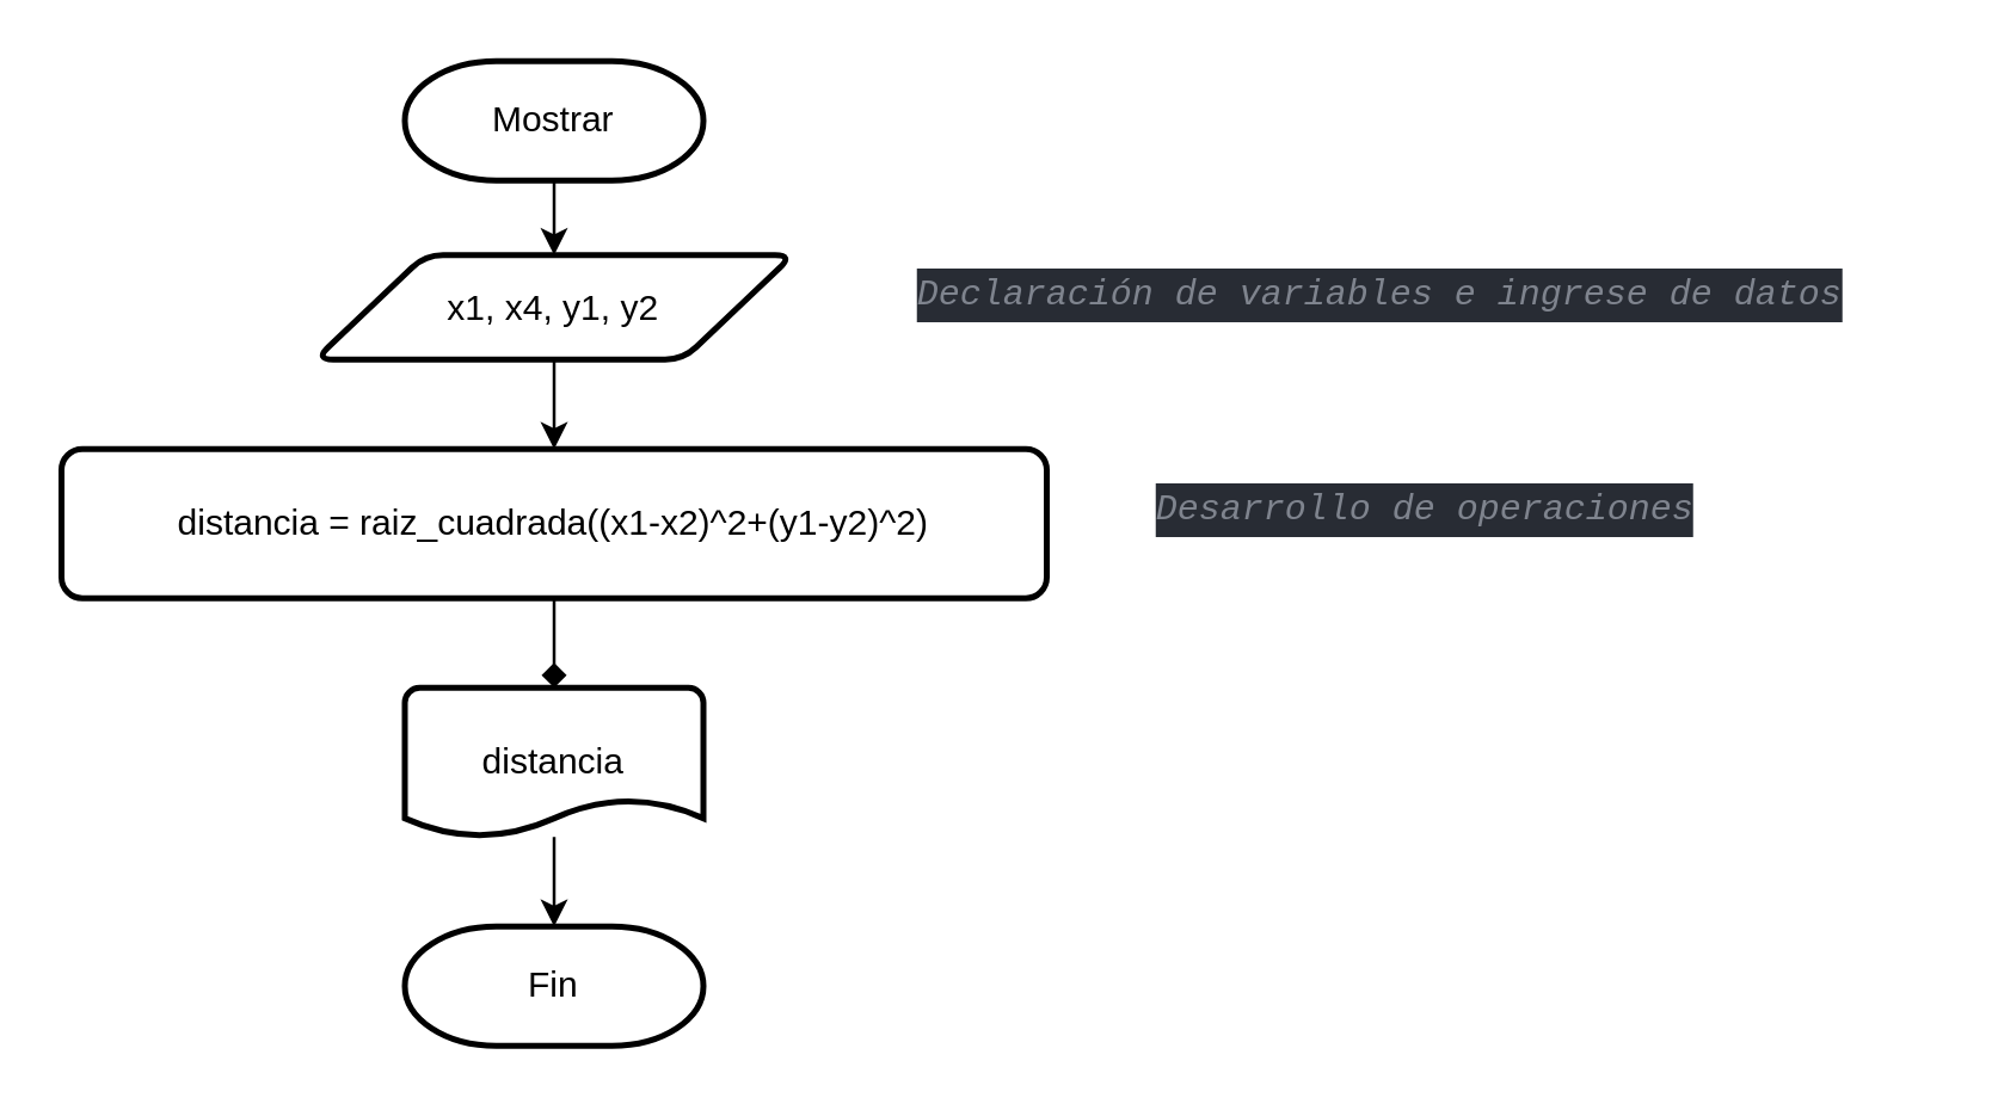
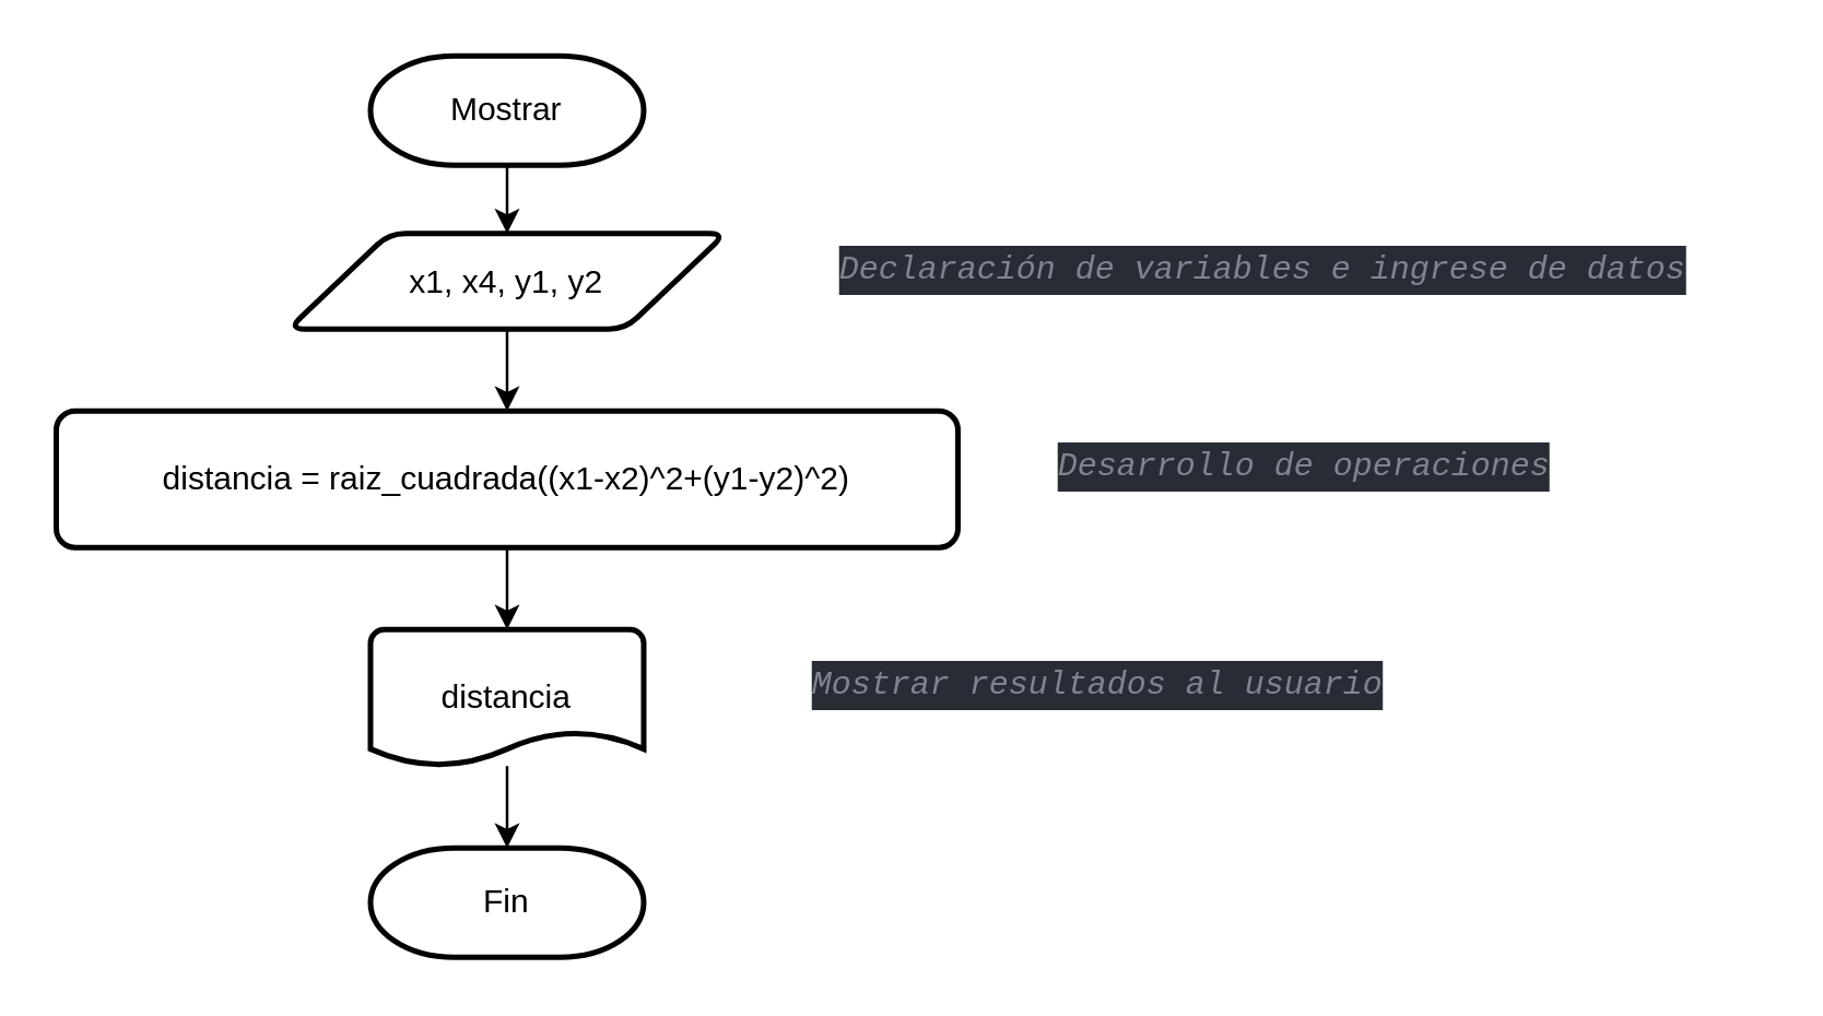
- <mxCell id="11" style="edgeStyle=orthogonalEdgeStyle;rounded=0;orthogonalLoop=1;jettySize=auto;html=1;exitX=0.5;exitY=1;exitDx=0;exitDy=0;entryX=0.5;entryY=0;entryDx=0;entryDy=0;entryPerimeter=0;endArrow=diamond;" edge="1" parent="1" source="12" target="4"><mxGeometry relative="1" as="geometry" /></mxCell>
+ <mxCell id="11" style="edgeStyle=orthogonalEdgeStyle;rounded=0;orthogonalLoop=1;jettySize=auto;html=1;exitX=0.5;exitY=1;exitDx=0;exitDy=0;entryX=0.5;entryY=0;entryDx=0;entryDy=0;entryPerimeter=0;" edge="1" parent="1" source="12" target="4"><mxGeometry relative="1" as="geometry" /></mxCell>
+ <mxCell id="10" value="&lt;div style=&quot;font-style: normal; font-variant-caps: normal; font-weight: normal; letter-spacing: normal; text-align: start; text-indent: 0px; text-transform: none; word-spacing: 0px; -webkit-text-stroke-width: 0px; text-decoration: none; color: rgb(171, 178, 191); background-color: rgb(40, 44, 52); font-family: &amp;quot;Fira Code&amp;quot;, &amp;quot;Menlo for Powerline&amp;quot;, Menlo, Monaco, &amp;quot;Courier New&amp;quot;, monospace; font-size: 12px; line-height: 18px;&quot;&gt;&lt;div&gt;&lt;span style=&quot;color: rgb(127, 132, 142); font-style: italic;&quot;&gt;Mostrar resultados al usuario&lt;/span&gt;&lt;/div&gt;&lt;/div&gt;" style="text;whiteSpace=wrap;html=1;" vertex="1" parent="1"><mxGeometry x="295" y="235" width="240" height="40" as="geometry" /></mxCell>
